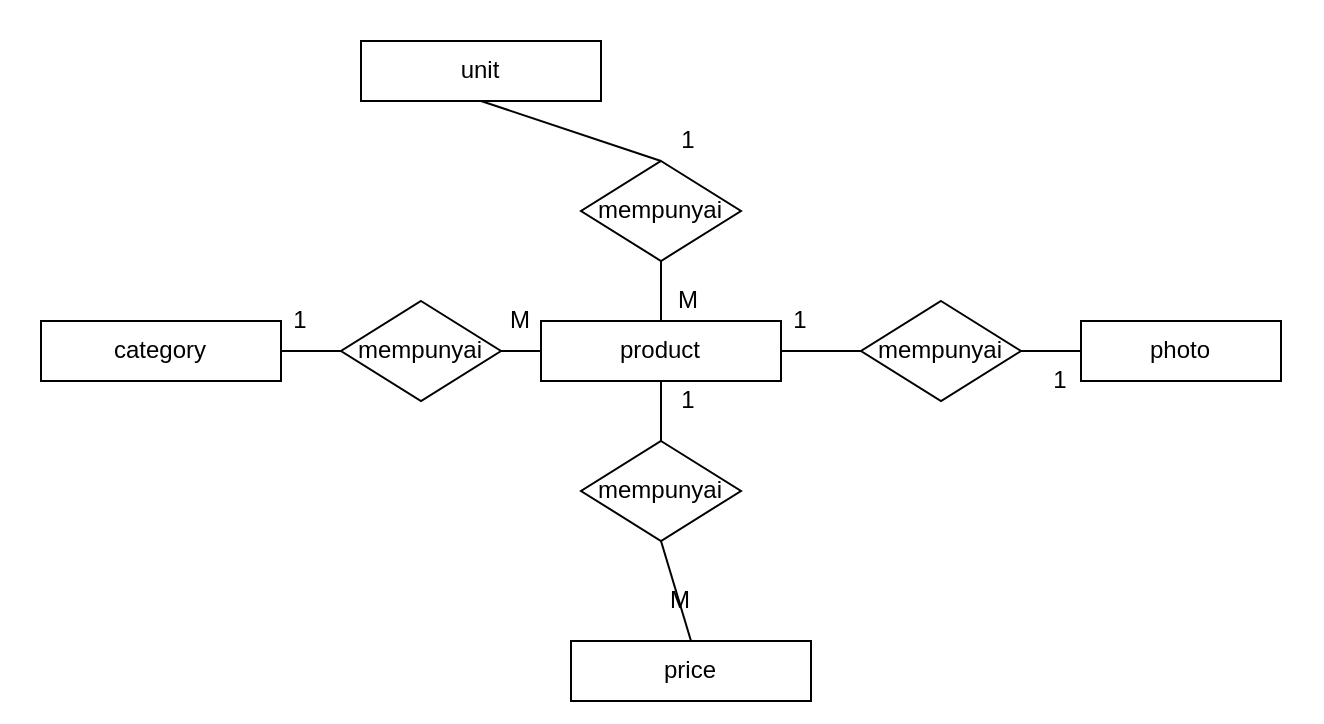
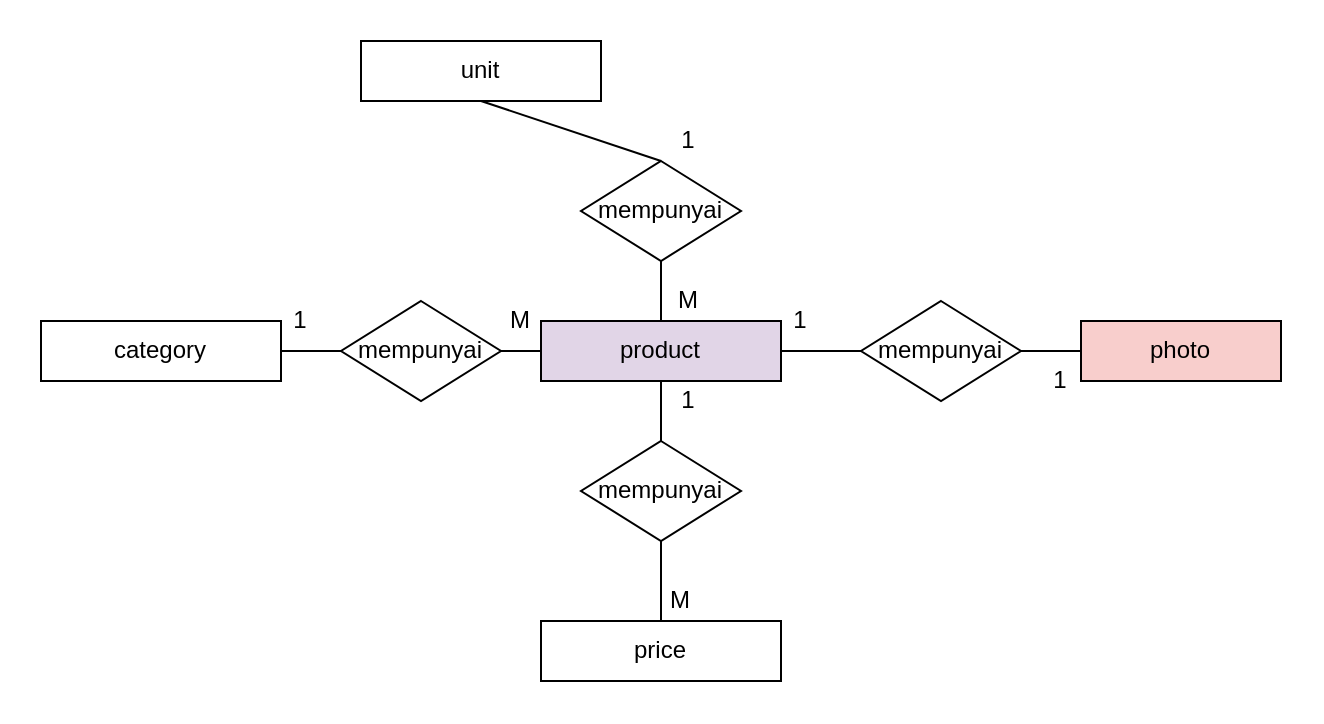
- <mxCell id="4" value="product" style="rounded=0;whiteSpace=wrap;html=1;" vertex="1" parent="1"><mxGeometry x="270" y="160" width="120" height="30" as="geometry" /></mxCell>
+ <mxCell id="4" value="product" style="rounded=0;whiteSpace=wrap;html=1;fillColor=#e1d5e7;" vertex="1" parent="1"><mxGeometry x="270" y="160" width="120" height="30" as="geometry" /></mxCell>
- <mxCell id="11" value="photo" style="rounded=0;whiteSpace=wrap;html=1;" vertex="1" parent="1"><mxGeometry x="540" y="160" width="100" height="30" as="geometry" /></mxCell>
+ <mxCell id="11" value="photo" style="rounded=0;whiteSpace=wrap;html=1;fillColor=#f8cecc;" vertex="1" parent="1"><mxGeometry x="540" y="160" width="100" height="30" as="geometry" /></mxCell>
- <mxCell id="15" value="price" style="rounded=0;whiteSpace=wrap;html=1;" vertex="1" parent="1"><mxGeometry x="285" y="320" width="120" height="30" as="geometry" /></mxCell>
+ <mxCell id="15" value="price" style="rounded=0;whiteSpace=wrap;html=1;" vertex="1" parent="1"><mxGeometry x="270" y="310" width="120" height="30" as="geometry" /></mxCell>
